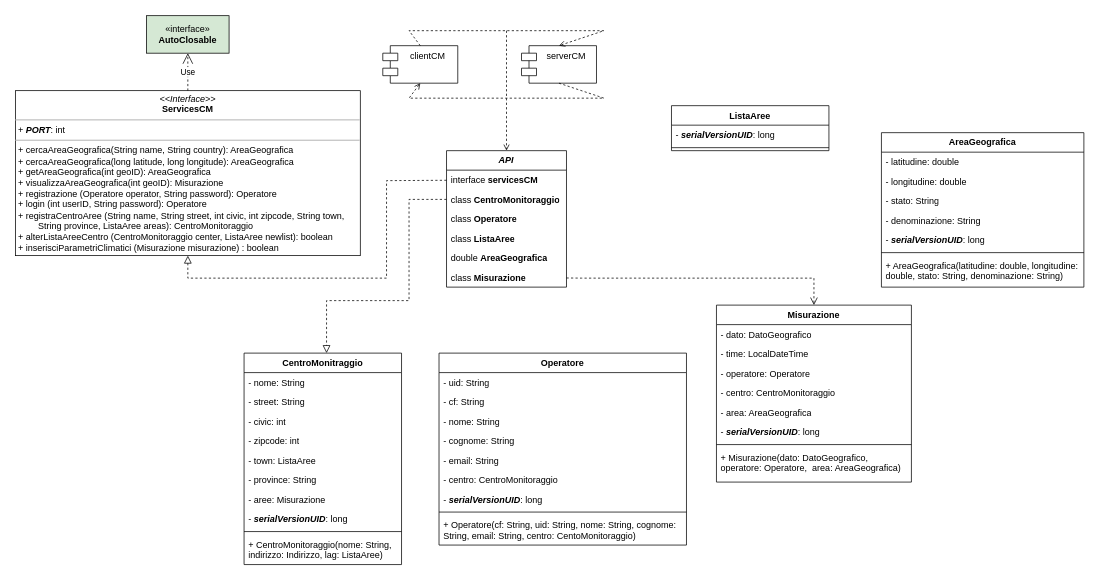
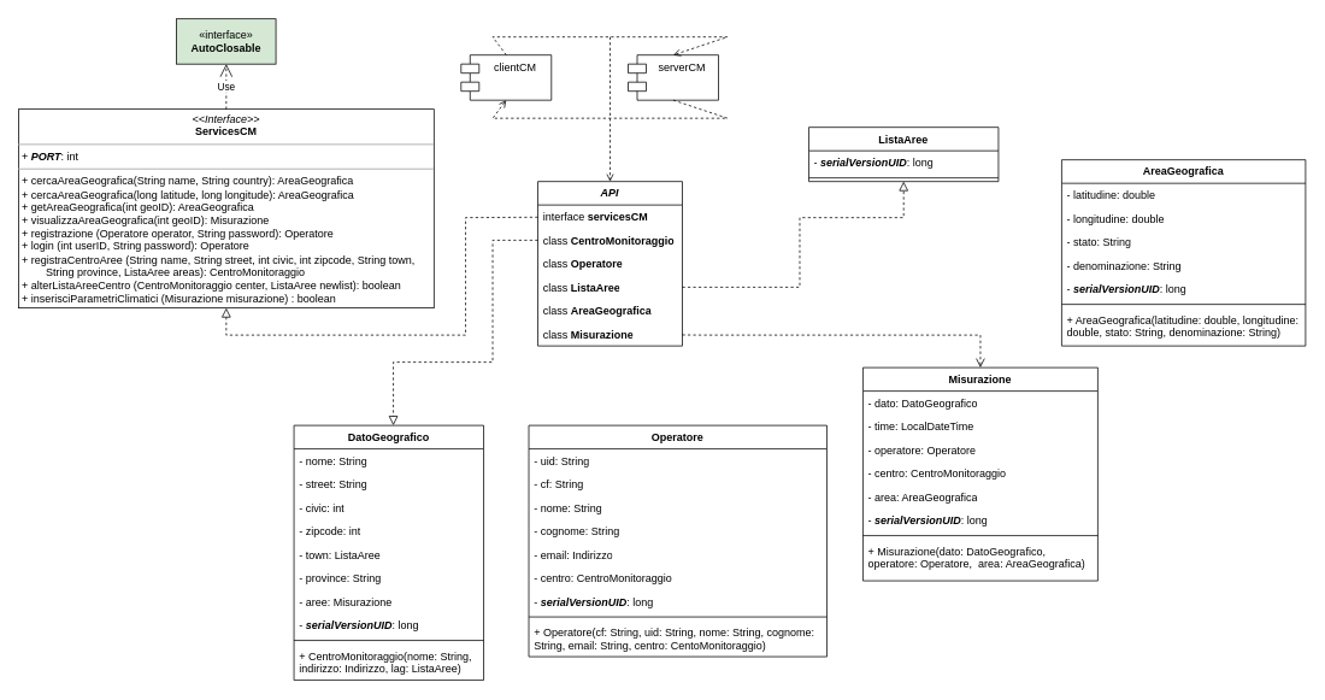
+ <mxCell id="58" style="endArrow=block;startArrow=none;endFill=0;startFill=0;endSize=8;html=1;verticalAlign=bottom;dashed=1;labelBackgroundColor=none;rounded=0;exitX=1;exitY=0.5;exitDx=0;exitDy=0;" edge="1" parent="1" source="8" target="52"><mxGeometry relative="1" as="geometry"><mxPoint x="775" y="317" as="sourcePoint" /><Array as="points"><mxPoint x="885" y="317" /><mxPoint x="885" y="240" /><mxPoint x="1000" y="240" /></Array></mxGeometry></mxCell>
- <mxCell id="9" value="double &lt;b&gt;AreaGeografica&lt;/b&gt;" style="text;strokeColor=none;fillColor=none;align=left;verticalAlign=top;spacingLeft=4;spacingRight=4;overflow=hidden;rotatable=0;points=[[0,0.5],[1,0.5]];portConstraint=eastwest;whiteSpace=wrap;html=1;" parent="4" vertex="1"><mxGeometry y="130" width="160" height="26" as="geometry" /></mxCell>
+ <mxCell id="9" value="class &lt;b&gt;AreaGeografica&lt;/b&gt;" style="text;strokeColor=none;fillColor=none;align=left;verticalAlign=top;spacingLeft=4;spacingRight=4;overflow=hidden;rotatable=0;points=[[0,0.5],[1,0.5]];portConstraint=eastwest;whiteSpace=wrap;html=1;" parent="4" vertex="1"><mxGeometry y="130" width="160" height="26" as="geometry" /></mxCell>
- <mxCell id="11" value="CentroMonitraggio" style="swimlane;fontStyle=1;align=center;verticalAlign=top;childLayout=stackLayout;horizontal=1;startSize=26;horizontalStack=0;resizeParent=1;resizeParentMax=0;resizeLast=0;collapsible=1;marginBottom=0;whiteSpace=wrap;html=1;" parent="1" vertex="1"><mxGeometry x="325" y="470" width="210" height="282" as="geometry" /></mxCell>
+ <mxCell id="11" value="DatoGeografico" style="swimlane;fontStyle=1;align=center;verticalAlign=top;childLayout=stackLayout;horizontal=1;startSize=26;horizontalStack=0;resizeParent=1;resizeParentMax=0;resizeLast=0;collapsible=1;marginBottom=0;whiteSpace=wrap;html=1;" parent="1" vertex="1"><mxGeometry x="325" y="470" width="210" height="282" as="geometry" /></mxCell>
- <mxCell id="27" value="&lt;div&gt;- email: String&lt;/div&gt;" style="text;strokeColor=none;fillColor=none;align=left;verticalAlign=top;spacingLeft=4;spacingRight=4;overflow=hidden;rotatable=0;points=[[0,0.5],[1,0.5]];portConstraint=eastwest;whiteSpace=wrap;html=1;" parent="22" vertex="1"><mxGeometry y="130" width="330" height="26" as="geometry" /></mxCell>
+ <mxCell id="27" value="&lt;div&gt;- email: Indirizzo&lt;/div&gt;" style="text;strokeColor=none;fillColor=none;align=left;verticalAlign=top;spacingLeft=4;spacingRight=4;overflow=hidden;rotatable=0;points=[[0,0.5],[1,0.5]];portConstraint=eastwest;whiteSpace=wrap;html=1;" parent="22" vertex="1"><mxGeometry y="130" width="330" height="26" as="geometry" /></mxCell>
